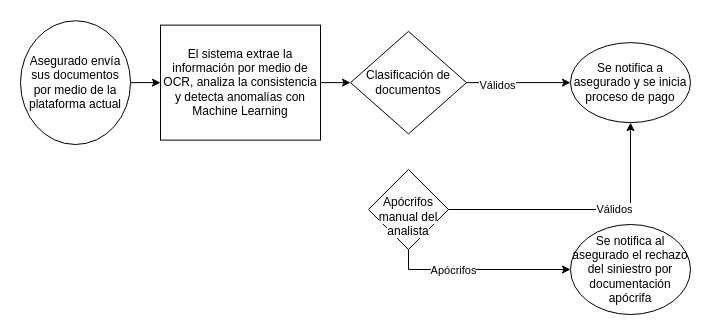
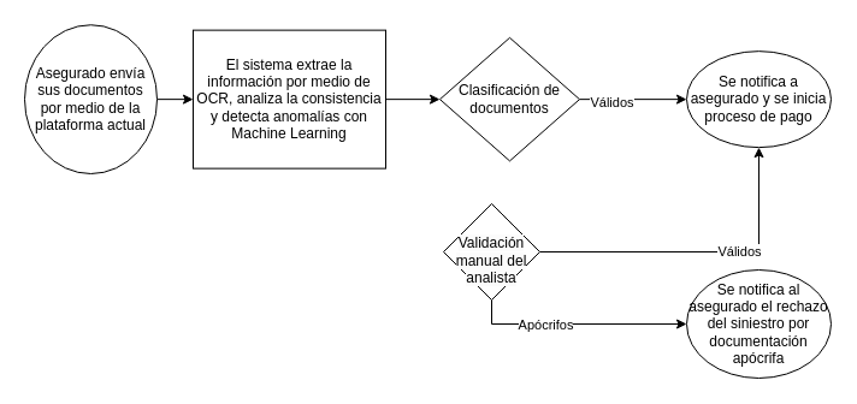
- <mxCell id="8" value="Clasificación de documentos" style="rhombus;whiteSpace=wrap;html=1;" vertex="1" parent="1"><mxGeometry x="350" y="30.88" width="116" height="102.5" as="geometry" /></mxCell>
+ <mxCell id="8" value="Clasificación de documentos" style="rhombus;whiteSpace=wrap;html=1;" vertex="1" parent="1"><mxGeometry x="365" y="30.88" width="116" height="102.5" as="geometry" /></mxCell>
- <mxCell id="14" value="&lt;br&gt;&lt;span style=&quot;color: rgb(0, 0, 0); font-family: Helvetica; font-size: 12px; font-style: normal; font-variant-ligatures: normal; font-variant-caps: normal; font-weight: 400; letter-spacing: normal; orphans: 2; text-align: center; text-indent: 0px; text-transform: none; widows: 2; word-spacing: 0px; -webkit-text-stroke-width: 0px; white-space: normal; background-color: rgb(251, 251, 251); text-decoration-thickness: initial; text-decoration-style: initial; text-decoration-color: initial; display: inline !important; float: none;&quot;&gt;Apócrifos manual del analista&lt;/span&gt;" style="rhombus;whiteSpace=wrap;html=1;" vertex="1" parent="1"><mxGeometry x="368" y="169" width="80" height="80" as="geometry" /></mxCell>
+ <mxCell id="14" value="&lt;br&gt;&lt;span style=&quot;color: rgb(0, 0, 0); font-family: Helvetica; font-size: 12px; font-style: normal; font-variant-ligatures: normal; font-variant-caps: normal; font-weight: 400; letter-spacing: normal; orphans: 2; text-align: center; text-indent: 0px; text-transform: none; widows: 2; word-spacing: 0px; -webkit-text-stroke-width: 0px; white-space: normal; background-color: rgb(251, 251, 251); text-decoration-thickness: initial; text-decoration-style: initial; text-decoration-color: initial; display: inline !important; float: none;&quot;&gt;Validación manual del analista&lt;/span&gt;" style="rhombus;whiteSpace=wrap;html=1;" vertex="1" parent="1"><mxGeometry x="368" y="169" width="80" height="80" as="geometry" /></mxCell>
